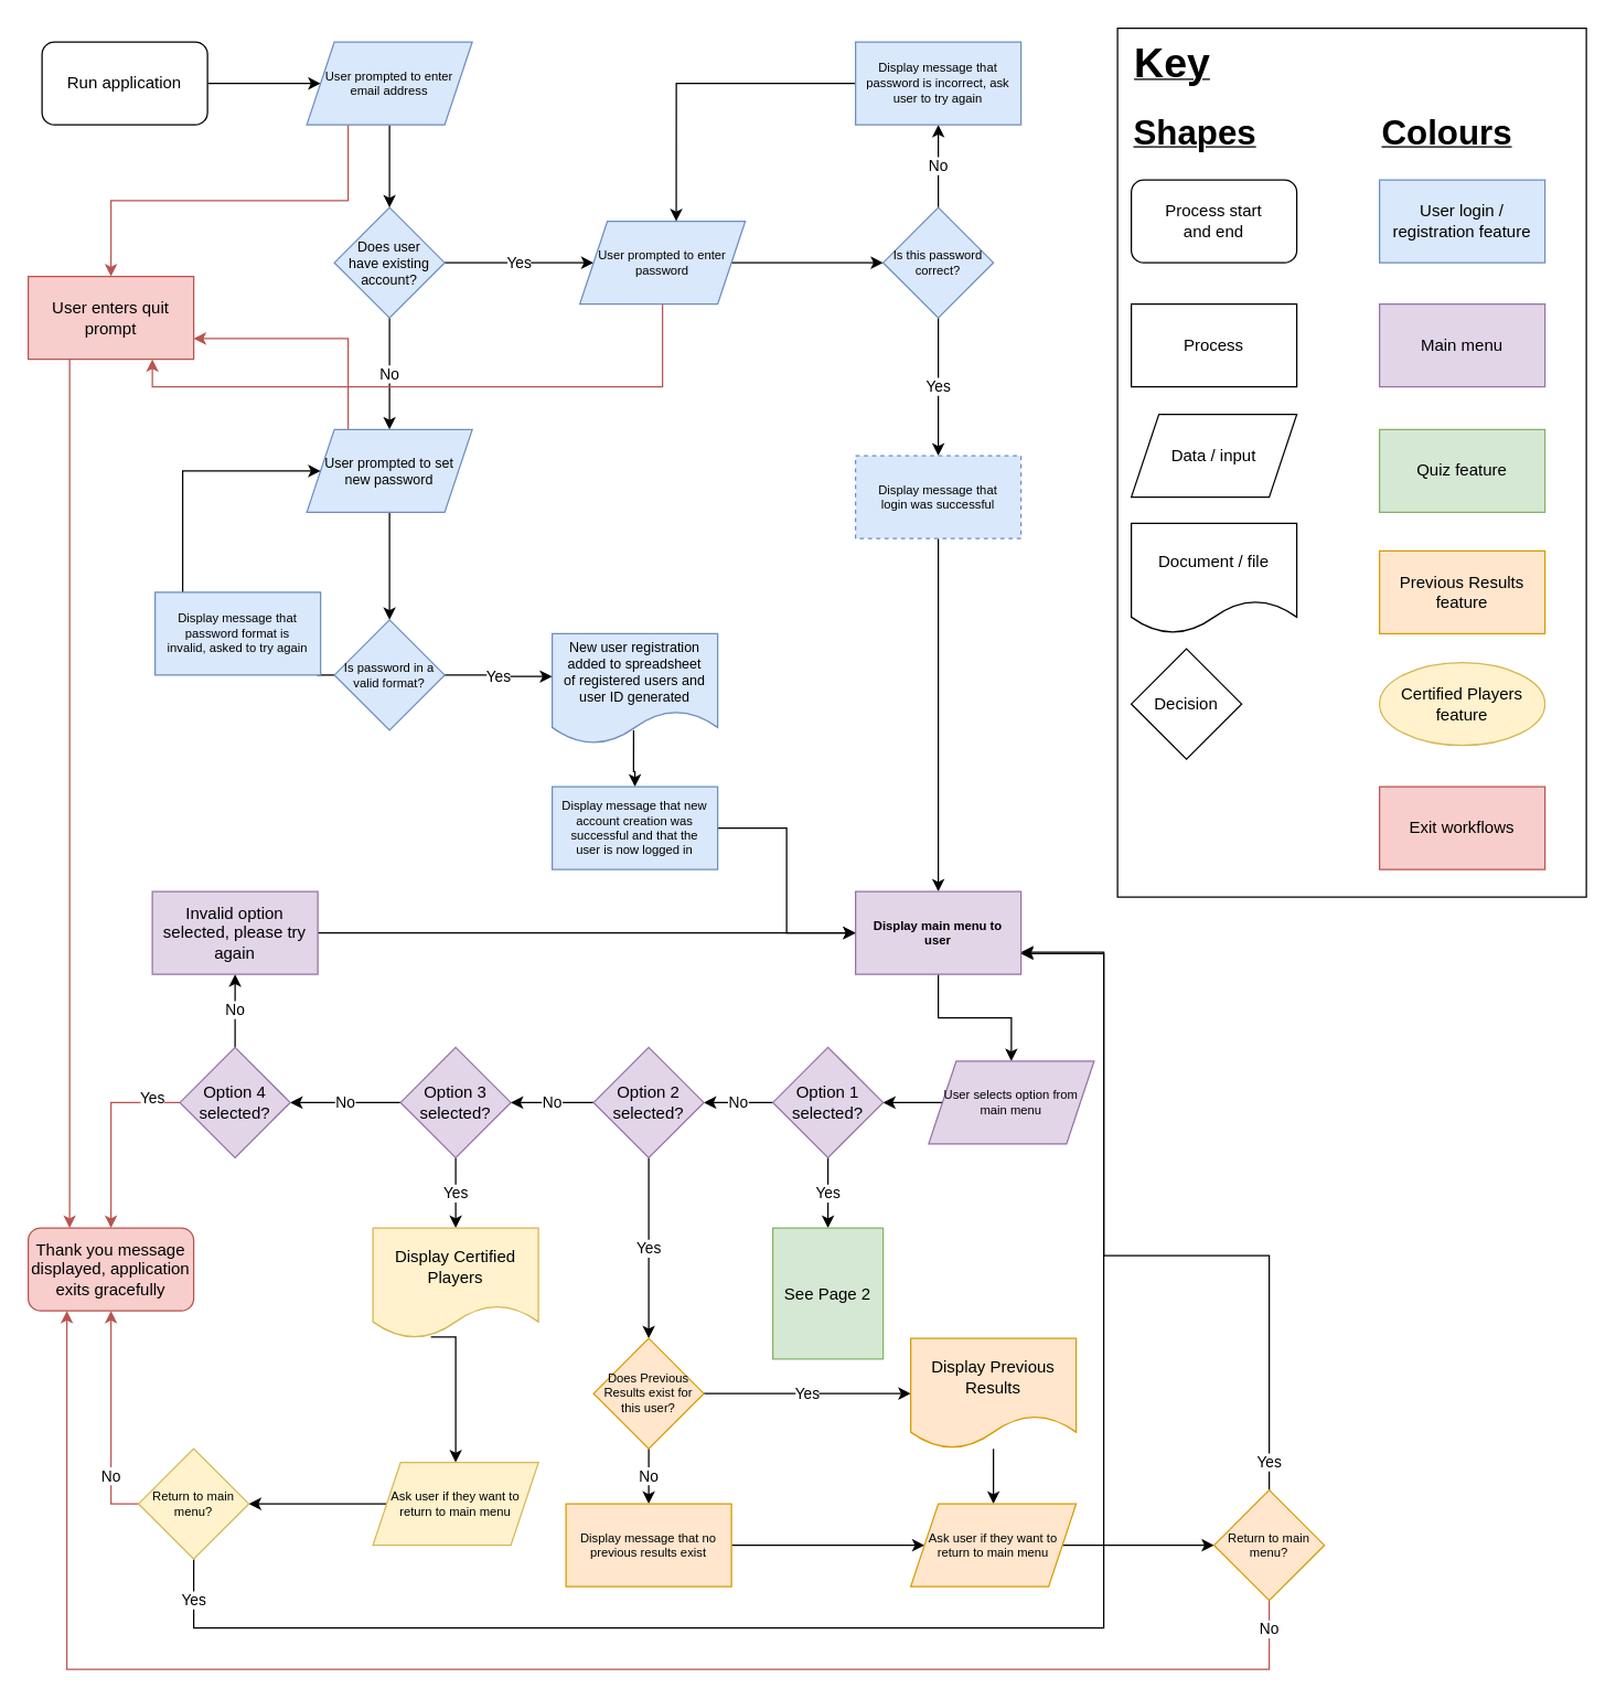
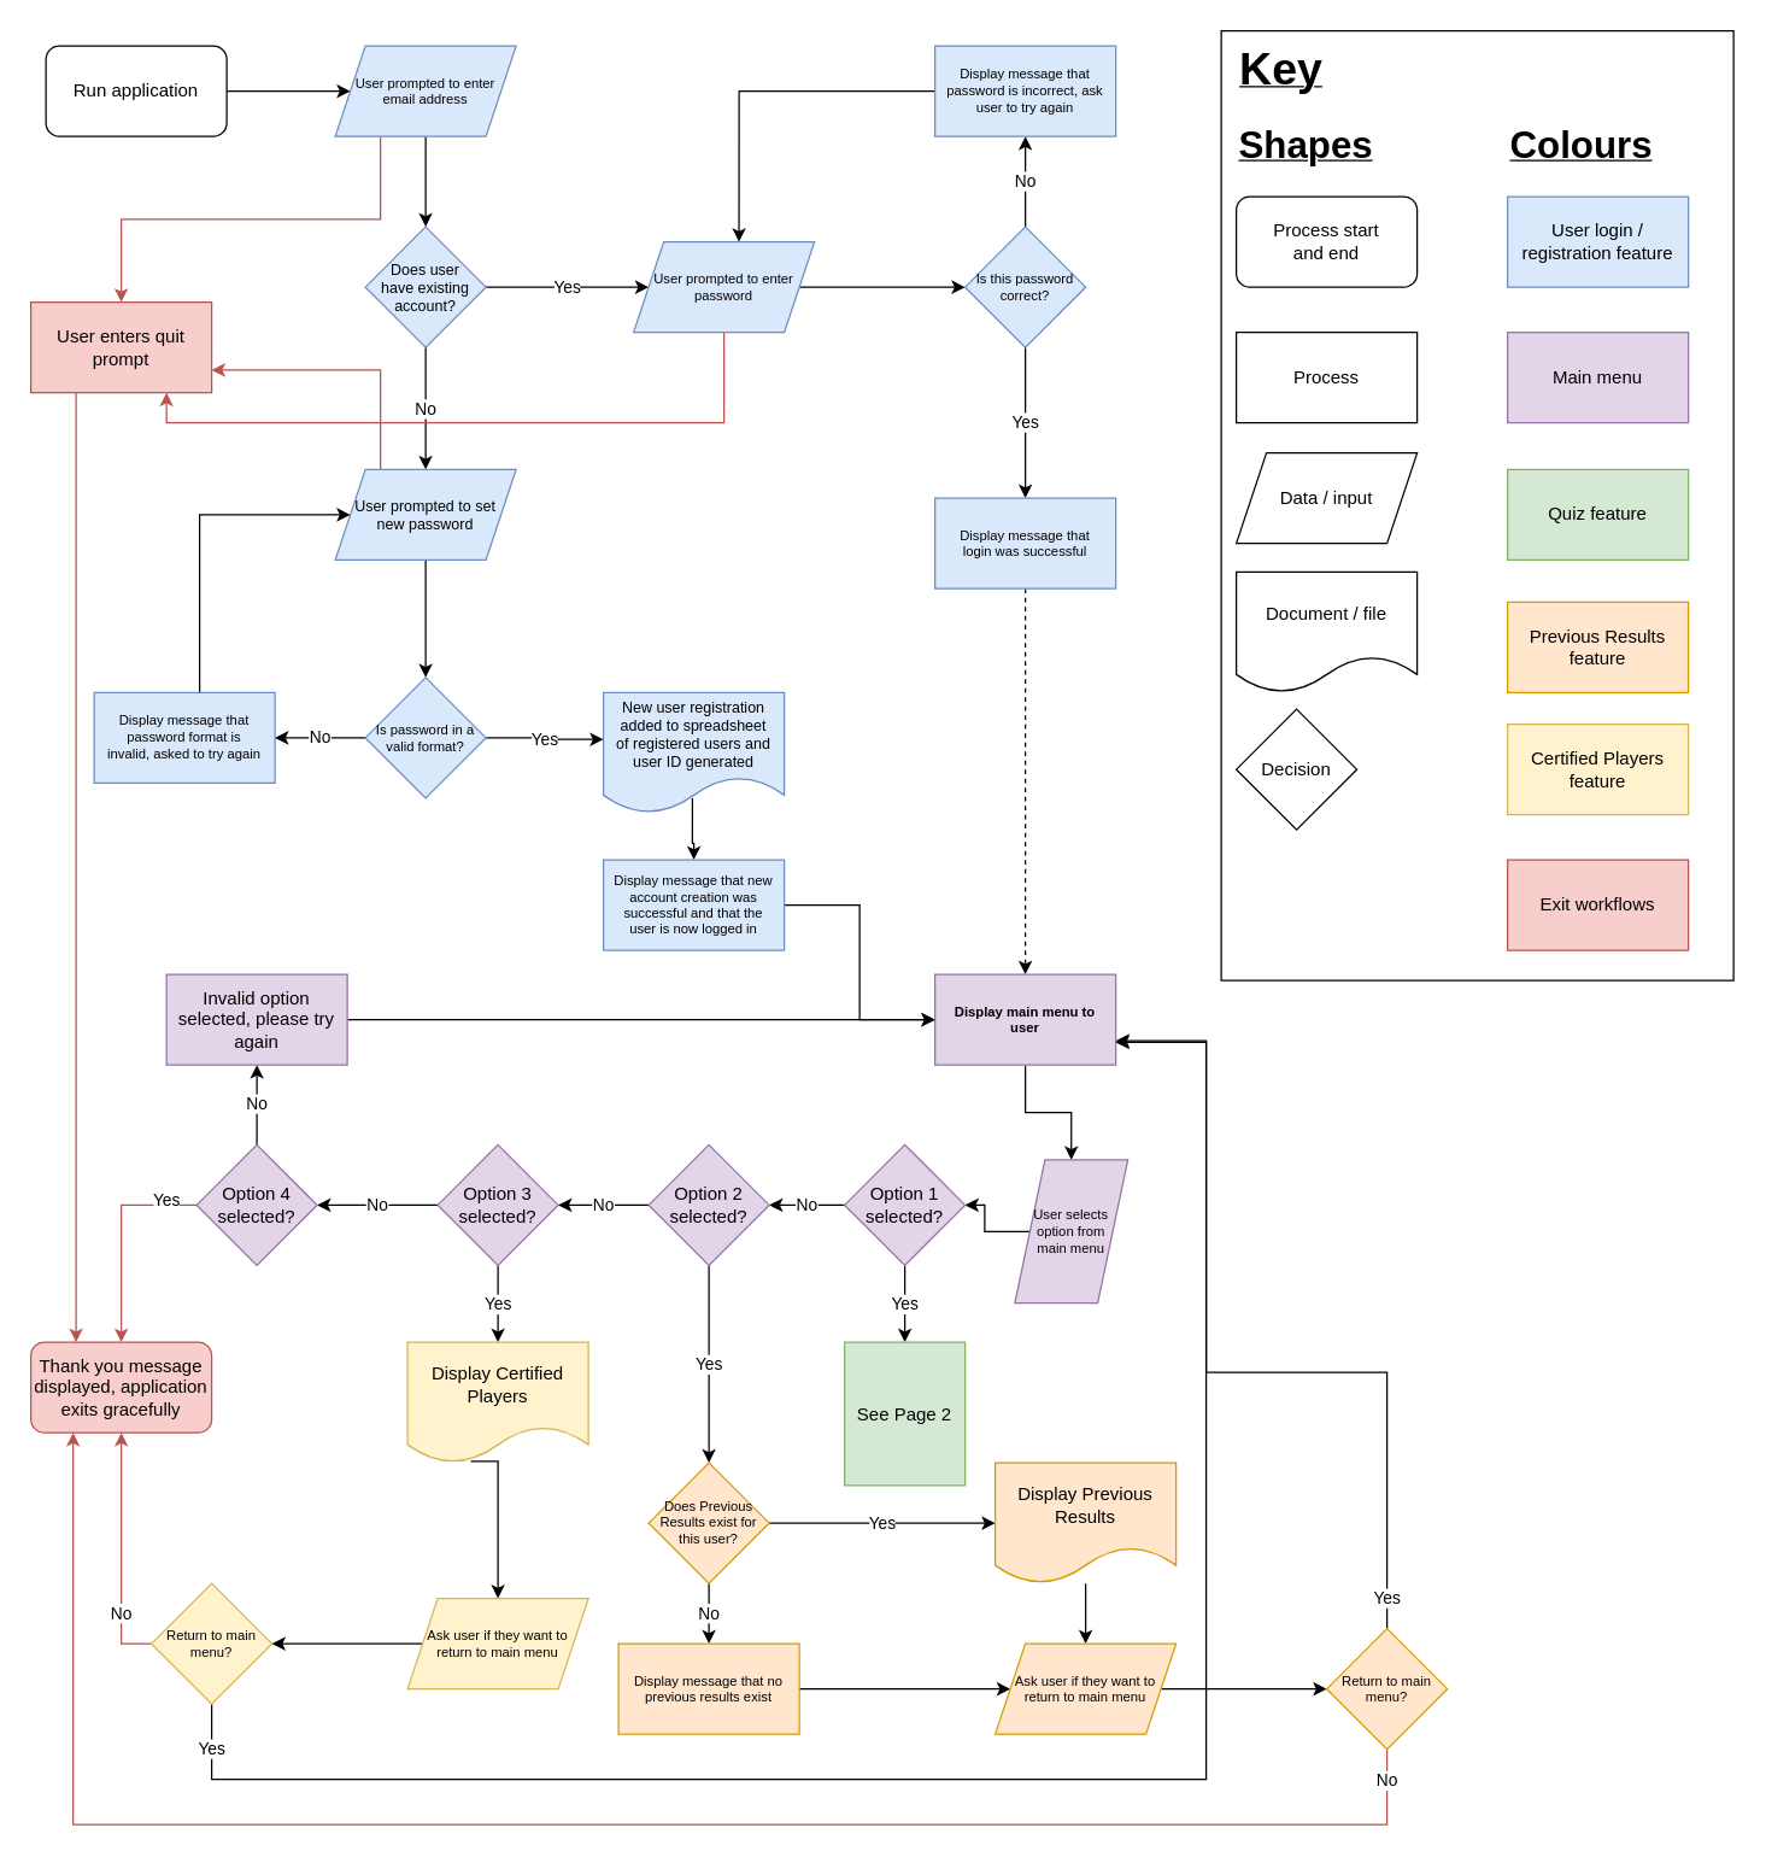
- <mxCell id="31" value="Display message that login was successful" style="whiteSpace=wrap;html=1;fontSize=9;spacingLeft=6;spacingBottom=6;spacingRight=6;spacingTop=6;strokeColor=#6c8ebf;fillColor=#dae8fc;dashed=1;" vertex="1" parent="1"><mxGeometry x="620" y="330" width="120" height="60" as="geometry" /></mxCell>
+ <mxCell id="31" value="Display message that login was successful" style="whiteSpace=wrap;html=1;fontSize=9;spacingLeft=6;spacingBottom=6;spacingRight=6;spacingTop=6;strokeColor=#6c8ebf;fillColor=#dae8fc;" vertex="1" parent="1"><mxGeometry x="620" y="330" width="120" height="60" as="geometry" /></mxCell>
- <mxCell id="21" value="Display message that password format is invalid, asked to try again" style="whiteSpace=wrap;html=1;fontSize=9;spacingLeft=6;spacingBottom=6;spacingRight=6;spacingTop=6;strokeColor=#6c8ebf;fillColor=#dae8fc;" vertex="1" parent="1"><mxGeometry x="112" y="429" width="120" height="60" as="geometry" /></mxCell>
+ <mxCell id="21" value="Display message that password format is invalid, asked to try again" style="whiteSpace=wrap;html=1;fontSize=9;spacingLeft=6;spacingBottom=6;spacingRight=6;spacingTop=6;strokeColor=#6c8ebf;fillColor=#dae8fc;" vertex="1" parent="1"><mxGeometry x="62" y="459" width="120" height="60" as="geometry" /></mxCell>
- <mxCell id="88" value="Certified Players feature" style="ellipse;whiteSpace=wrap;html=1;fillColor=#fff2cc;strokeColor=#d6b656;" vertex="1" parent="1"><mxGeometry x="1000" y="480" width="120" height="60" as="geometry" /></mxCell>
+ <mxCell id="88" value="Certified Players feature" style="rounded=0;whiteSpace=wrap;html=1;fillColor=#fff2cc;strokeColor=#d6b656;" vertex="1" parent="1"><mxGeometry x="1000" y="480" width="120" height="60" as="geometry" /></mxCell>
- <mxCell id="30" value="" style="edgeStyle=orthogonalEdgeStyle;rounded=0;orthogonalLoop=1;jettySize=auto;html=1;" edge="1" parent="1" source="31" target="33"><mxGeometry relative="1" as="geometry" /></mxCell>
+ <mxCell id="30" value="" style="edgeStyle=orthogonalEdgeStyle;rounded=0;orthogonalLoop=1;jettySize=auto;html=1;dashed=1;" edge="1" parent="1" source="31" target="33"><mxGeometry relative="1" as="geometry" /></mxCell>
- <mxCell id="35" value="User selects option from main menu" style="shape=parallelogram;perimeter=parallelogramPerimeter;whiteSpace=wrap;html=1;fixedSize=1;fontSize=9;fillColor=#e1d5e7;strokeColor=#9673a6;spacingLeft=6;spacingBottom=6;spacingRight=6;spacingTop=6;" vertex="1" parent="1"><mxGeometry x="673" y="769" width="120" height="60" as="geometry" /></mxCell>
+ <mxCell id="35" value="User selects option from main menu" style="shape=parallelogram;perimeter=parallelogramPerimeter;whiteSpace=wrap;html=1;fixedSize=1;fontSize=9;fillColor=#e1d5e7;strokeColor=#9673a6;spacingLeft=6;spacingBottom=6;spacingRight=6;spacingTop=6;" vertex="1" parent="1"><mxGeometry x="673" y="769" width="75" height="95" as="geometry" /></mxCell>
